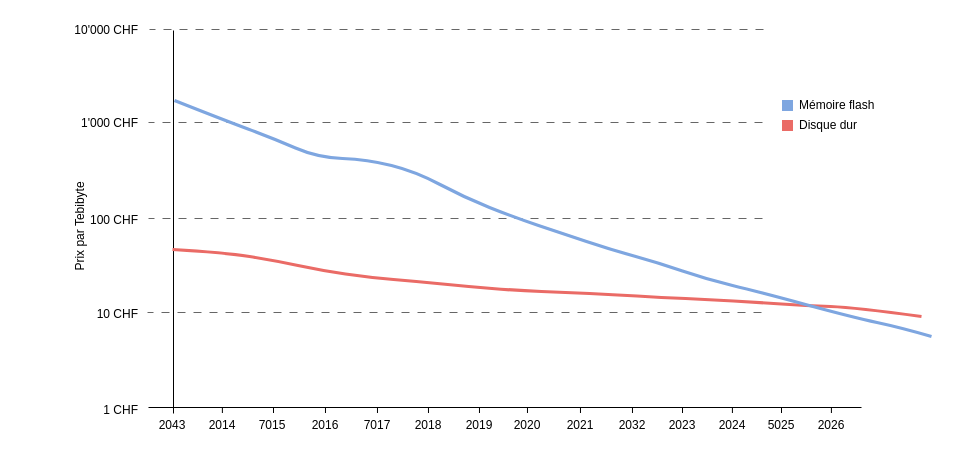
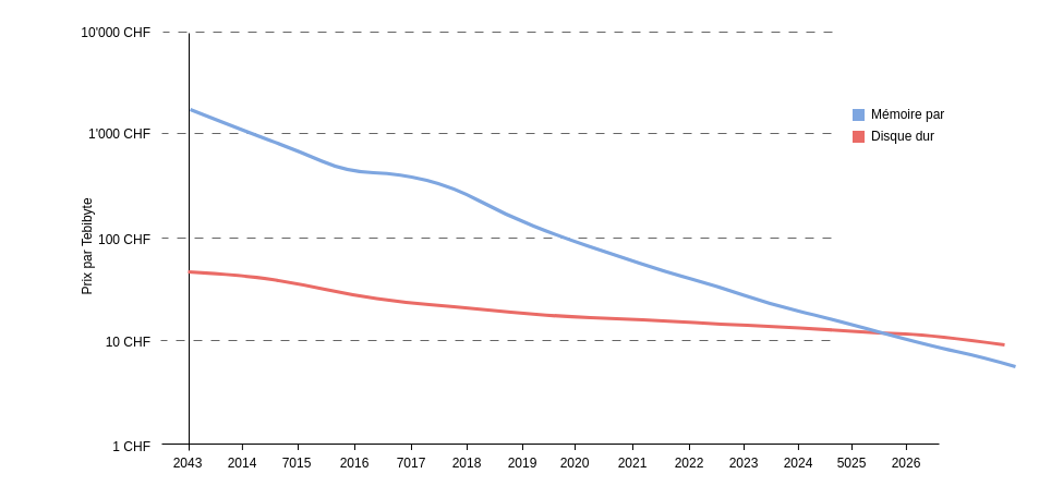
- <mxCell id="8" value="Mémoire flash" style="text;strokeColor=none;align=left;fillColor=none;html=1;verticalAlign=middle;whiteSpace=wrap;rounded=0;" parent="1" vertex="1"><mxGeometry x="797" y="90" width="120" height="30" as="geometry" /></mxCell>
+ <mxCell id="8" value="Mémoire par" style="text;strokeColor=none;align=left;fillColor=none;html=1;verticalAlign=middle;whiteSpace=wrap;rounded=0;" parent="1" vertex="1"><mxGeometry x="797" y="90" width="120" height="30" as="geometry" /></mxCell>
- <mxCell id="20" value="2032" style="text;strokeColor=none;align=center;fillColor=none;html=1;verticalAlign=middle;whiteSpace=wrap;rounded=0;" parent="1" vertex="1"><mxGeometry x="612" y="415" width="40" height="20" as="geometry" /></mxCell>
+ <mxCell id="20" value="2022" style="text;strokeColor=none;align=center;fillColor=none;html=1;verticalAlign=middle;whiteSpace=wrap;rounded=0;" parent="1" vertex="1"><mxGeometry x="612" y="415" width="40" height="20" as="geometry" /></mxCell>
